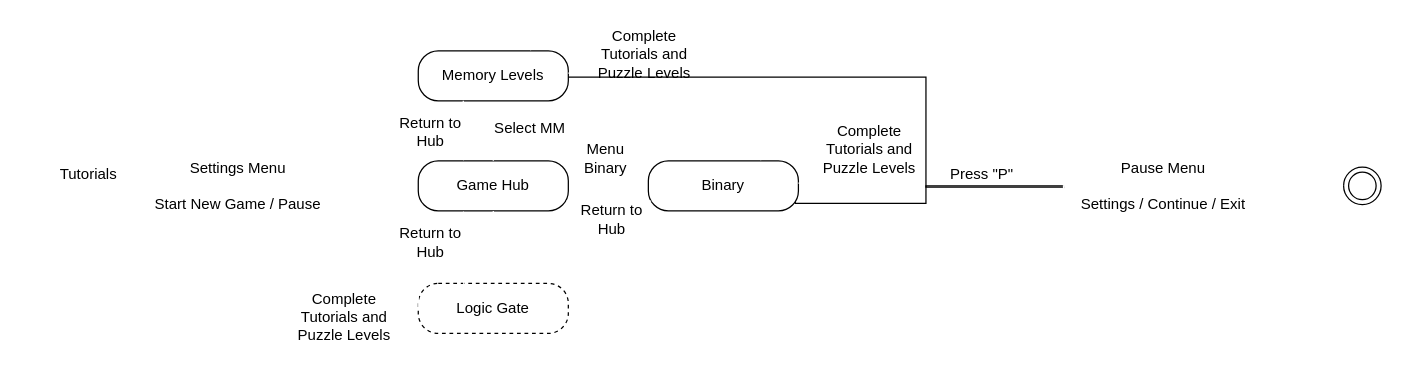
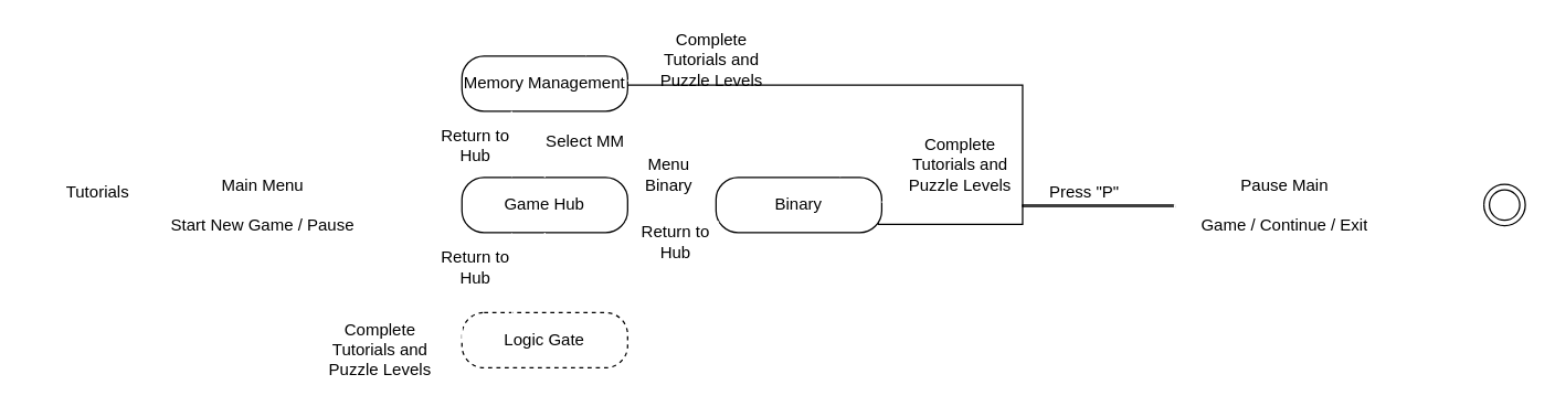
- <mxCell id="16" value="Memory Levels" style="rounded=1;whiteSpace=wrap;html=1;arcSize=40;fontColor=default;fillColor=none;strokeColor=default;labelBackgroundColor=none;" vertex="1" parent="1"><mxGeometry x="334" y="40" width="120" height="40" as="geometry" /></mxCell>
+ <mxCell id="16" value="Memory Management" style="rounded=1;whiteSpace=wrap;html=1;arcSize=40;fontColor=default;fillColor=none;strokeColor=default;labelBackgroundColor=none;" vertex="1" parent="1"><mxGeometry x="334" y="40" width="120" height="40" as="geometry" /></mxCell>
- <mxCell id="5" value="Settings Menu" style="swimlane;fontStyle=0;align=center;verticalAlign=middle;childLayout=stackLayout;horizontal=1;startSize=30;horizontalStack=0;resizeParent=0;resizeLast=1;container=0;fontColor=default;collapsible=0;rounded=1;arcSize=30;strokeColor=#FFFFFF;fillColor=none;swimlaneFillColor=none;dropTarget=0;swimlaneLine=1;" vertex="1" parent="1"><mxGeometry x="110" y="118" width="160" height="60" as="geometry" /></mxCell>
+ <mxCell id="5" value="Main Menu" style="swimlane;fontStyle=0;align=center;verticalAlign=middle;childLayout=stackLayout;horizontal=1;startSize=30;horizontalStack=0;resizeParent=0;resizeLast=1;container=0;fontColor=default;collapsible=0;rounded=1;arcSize=30;strokeColor=#FFFFFF;fillColor=none;swimlaneFillColor=none;dropTarget=0;swimlaneLine=1;" vertex="1" parent="1"><mxGeometry x="110" y="118" width="160" height="60" as="geometry" /></mxCell>
- <mxCell id="31" value="Pause Menu" style="swimlane;fontStyle=0;align=center;verticalAlign=middle;childLayout=stackLayout;horizontal=1;startSize=30;horizontalStack=0;resizeParent=0;resizeLast=1;container=0;fontColor=default;collapsible=0;rounded=1;arcSize=30;strokeColor=#FFFFFF;fillColor=none;swimlaneFillColor=none;dropTarget=0;swimlaneLine=1;" vertex="1" parent="1"><mxGeometry x="850" y="118" width="160" height="60" as="geometry" /></mxCell>
+ <mxCell id="31" value="Pause Main" style="swimlane;fontStyle=0;align=center;verticalAlign=middle;childLayout=stackLayout;horizontal=1;startSize=30;horizontalStack=0;resizeParent=0;resizeLast=1;container=0;fontColor=default;collapsible=0;rounded=1;arcSize=30;strokeColor=#FFFFFF;fillColor=none;swimlaneFillColor=none;dropTarget=0;swimlaneLine=1;" vertex="1" parent="1"><mxGeometry x="850" y="118" width="160" height="60" as="geometry" /></mxCell>
- <mxCell id="32" value="Settings / Continue / Exit" style="text;html=1;strokeColor=none;fillColor=none;align=center;verticalAlign=middle;spacingLeft=4;spacingRight=4;whiteSpace=wrap;overflow=hidden;rotatable=0;fontColor=default;" vertex="1" parent="31"><mxGeometry y="30" width="160" height="30" as="geometry" /></mxCell>
+ <mxCell id="32" value="Game / Continue / Exit" style="text;html=1;strokeColor=none;fillColor=none;align=center;verticalAlign=middle;spacingLeft=4;spacingRight=4;whiteSpace=wrap;overflow=hidden;rotatable=0;fontColor=default;" vertex="1" parent="31"><mxGeometry y="30" width="160" height="30" as="geometry" /></mxCell>
